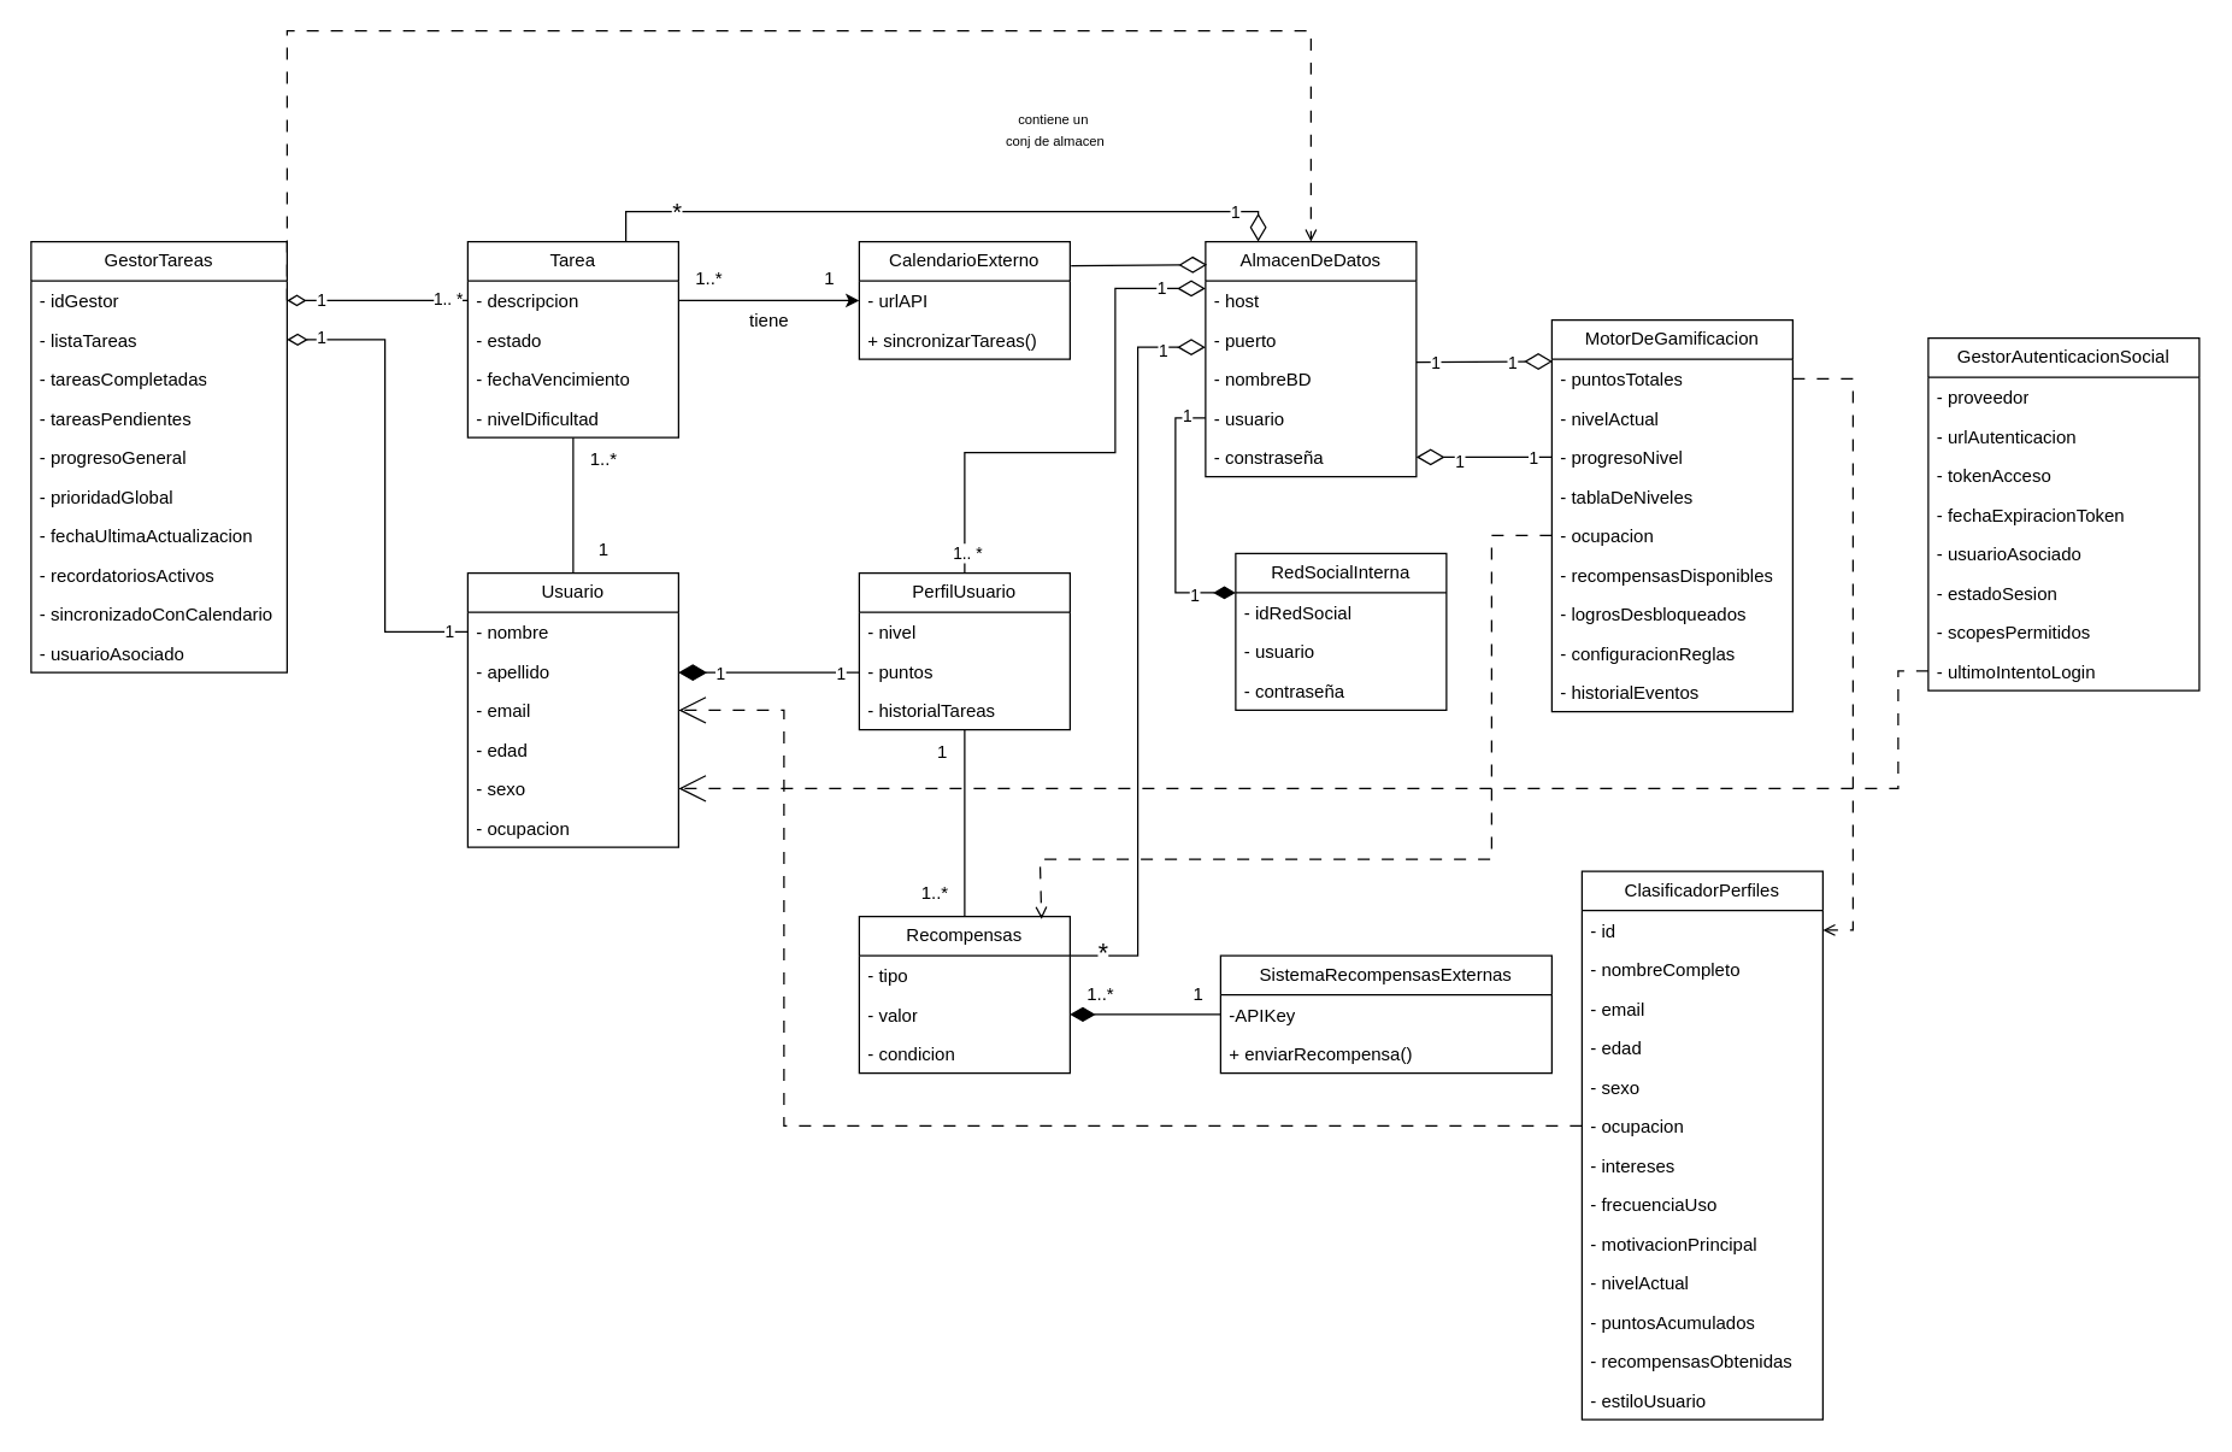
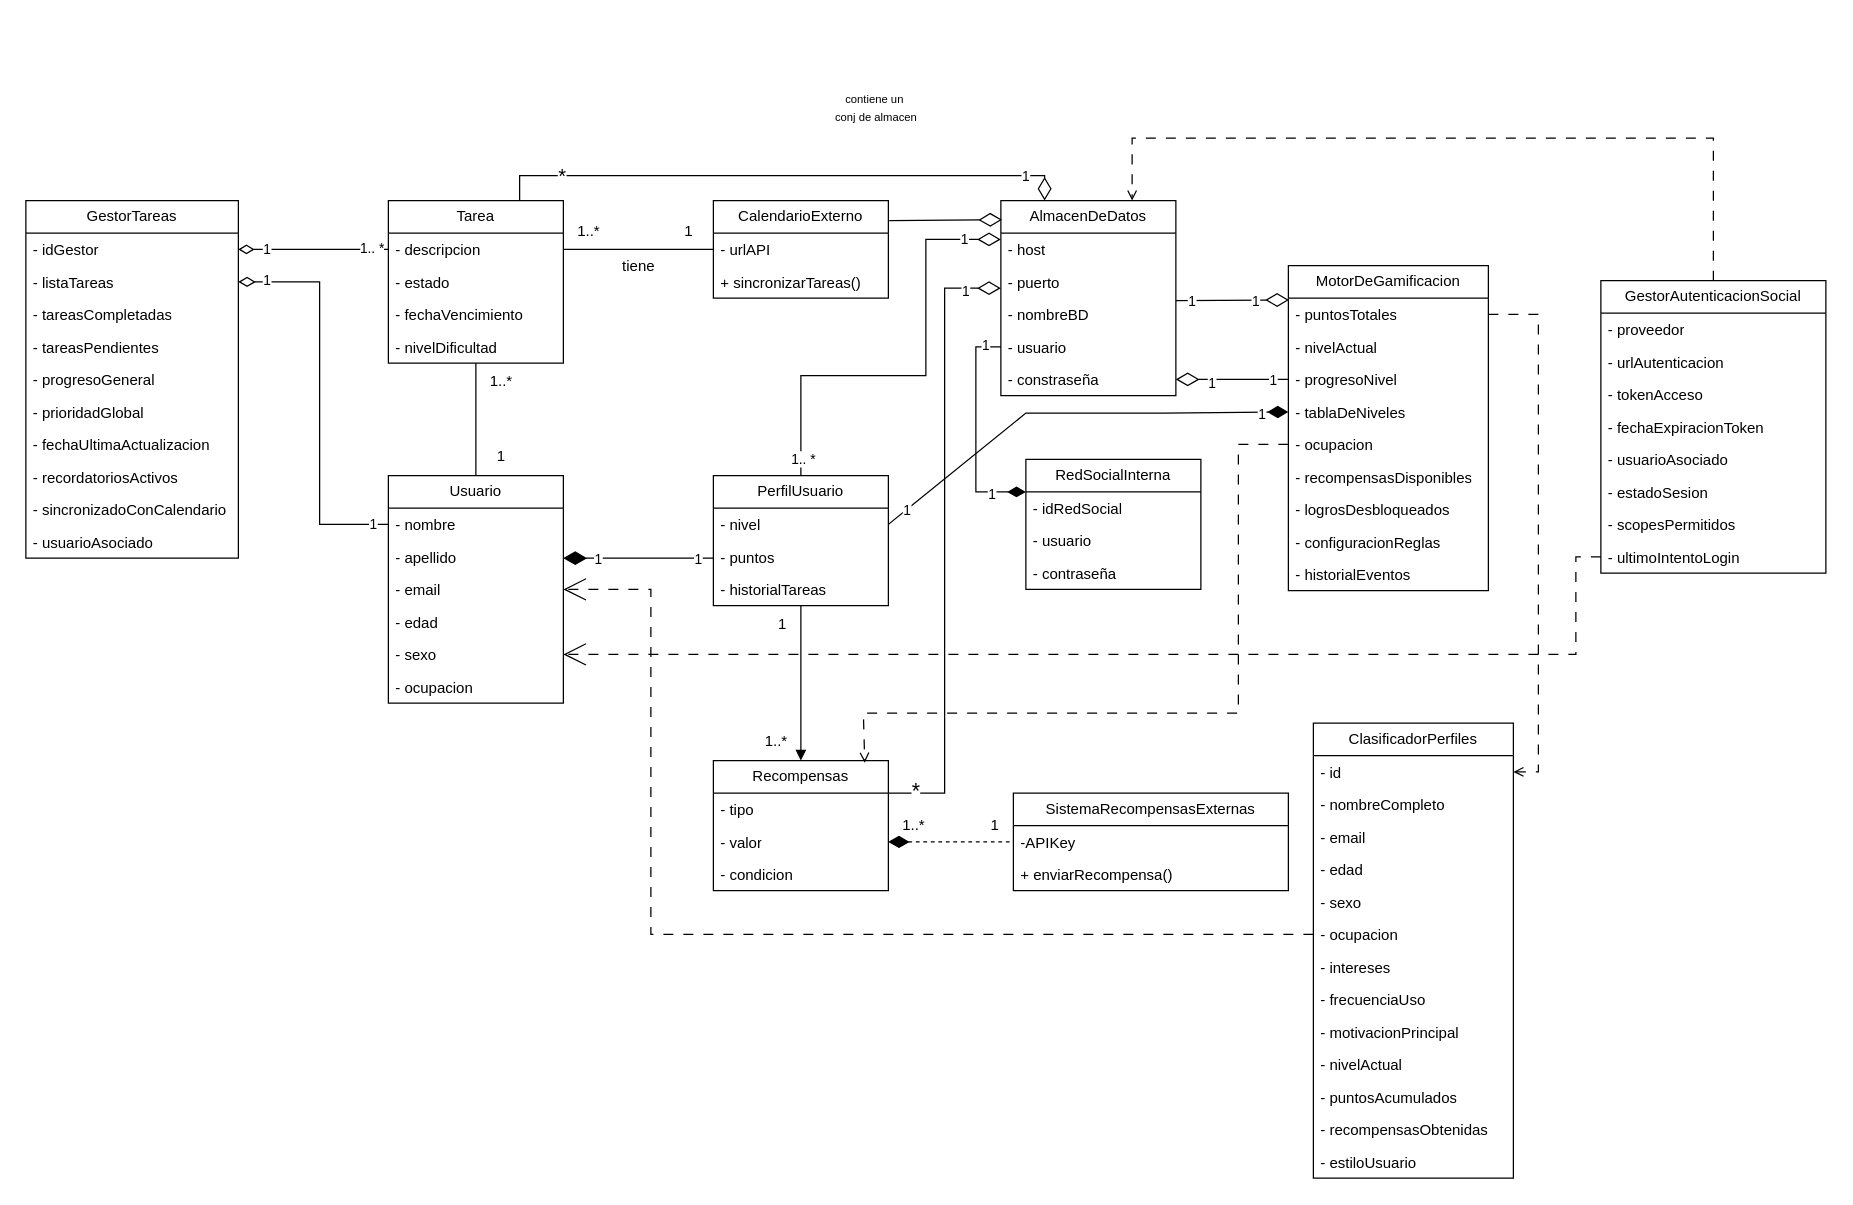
- <mxCell id="108" style="edgeStyle=orthogonalEdgeStyle;rounded=0;orthogonalLoop=1;jettySize=auto;html=1;exitX=1;exitY=0.5;exitDx=0;exitDy=0;entryX=0.5;entryY=0;entryDx=0;entryDy=0;dashed=1;dashPattern=8 8;endArrow=open;endFill=0;" edge="1" parent="1" source="98" target="49"><mxGeometry relative="1" as="geometry"><Array as="points"><mxPoint x="870" y="20" /></Array></mxGeometry></mxCell>
+ <mxCell id="109" style="edgeStyle=orthogonalEdgeStyle;rounded=0;orthogonalLoop=1;jettySize=auto;html=1;entryX=0.75;entryY=0;entryDx=0;entryDy=0;dashed=1;dashPattern=8 8;endArrow=open;endFill=0;" edge="1" parent="1" source="110" target="49"><mxGeometry relative="1" as="geometry"><mxPoint x="1160" y="50" as="targetPoint" /><Array as="points"><mxPoint x="1370" y="110" /><mxPoint x="905" y="110" /></Array></mxGeometry></mxCell>
- <mxCell id="35" style="rounded=0;orthogonalLoop=1;jettySize=auto;html=1;exitX=1;exitY=0.5;exitDx=0;exitDy=0;entryX=0;entryY=0.5;entryDx=0;entryDy=0;endArrow=classic;startFill=0;" edge="1" parent="1" source="6" target="18"><mxGeometry relative="1" as="geometry" /></mxCell>
+ <mxCell id="35" style="rounded=0;orthogonalLoop=1;jettySize=auto;html=1;exitX=1;exitY=0.5;exitDx=0;exitDy=0;entryX=0;entryY=0.5;entryDx=0;entryDy=0;endArrow=none;startFill=0;" edge="1" parent="1" source="6" target="18"><mxGeometry relative="1" as="geometry" /></mxCell>
+ <mxCell id="80" style="rounded=0;orthogonalLoop=1;jettySize=auto;html=1;exitX=1;exitY=0.5;exitDx=0;exitDy=0;endArrow=diamondThin;endFill=1;endSize=14;entryX=0;entryY=0.5;entryDx=0;entryDy=0;" edge="1" parent="1" source="25" target="69"><mxGeometry relative="1" as="geometry"><Array as="points"><mxPoint x="820" y="330" /><mxPoint x="930" y="330" /></Array><mxPoint x="1031" y="340" as="targetPoint" /></mxGeometry></mxCell>
+ <mxCell id="81" value="1" style="edgeLabel;html=1;align=center;verticalAlign=middle;resizable=0;points=[];" connectable="0" vertex="1" parent="80"><mxGeometry x="-0.892" relative="1" as="geometry"><mxPoint as="offset" /></mxGeometry></mxCell>
+ <mxCell id="82" value="1" style="edgeLabel;html=1;align=center;verticalAlign=middle;resizable=0;points=[];" connectable="0" vertex="1" parent="80"><mxGeometry x="0.875" y="-1" relative="1" as="geometry"><mxPoint as="offset" /></mxGeometry></mxCell>
- <mxCell id="20" style="rounded=0;orthogonalLoop=1;jettySize=auto;html=1;exitX=0.5;exitY=1;exitDx=0;exitDy=0;entryX=0.5;entryY=0;entryDx=0;entryDy=0;endArrow=none;startFill=0;" edge="1" parent="1" source="24" target="28"><mxGeometry relative="1" as="geometry" /></mxCell>
+ <mxCell id="20" style="rounded=0;orthogonalLoop=1;jettySize=auto;html=1;exitX=0.5;exitY=1;exitDx=0;exitDy=0;entryX=0.5;entryY=0;entryDx=0;entryDy=0;endArrow=block;startFill=0;" edge="1" parent="1" source="24" target="28"><mxGeometry relative="1" as="geometry" /></mxCell>
- <mxCell id="40" style="rounded=0;orthogonalLoop=1;jettySize=auto;html=1;exitX=1;exitY=0.5;exitDx=0;exitDy=0;entryX=0;entryY=0.5;entryDx=0;entryDy=0;endArrow=none;startFill=1;startArrow=diamondThin;startSize=14;" edge="1" parent="1" source="30" target="33"><mxGeometry relative="1" as="geometry" /></mxCell>
+ <mxCell id="40" style="rounded=0;orthogonalLoop=1;jettySize=auto;html=1;exitX=1;exitY=0.5;exitDx=0;exitDy=0;entryX=0;entryY=0.5;entryDx=0;entryDy=0;endArrow=none;startFill=1;startArrow=diamondThin;startSize=14;dashed=1;" edge="1" parent="1" source="30" target="33"><mxGeometry relative="1" as="geometry" /></mxCell>
